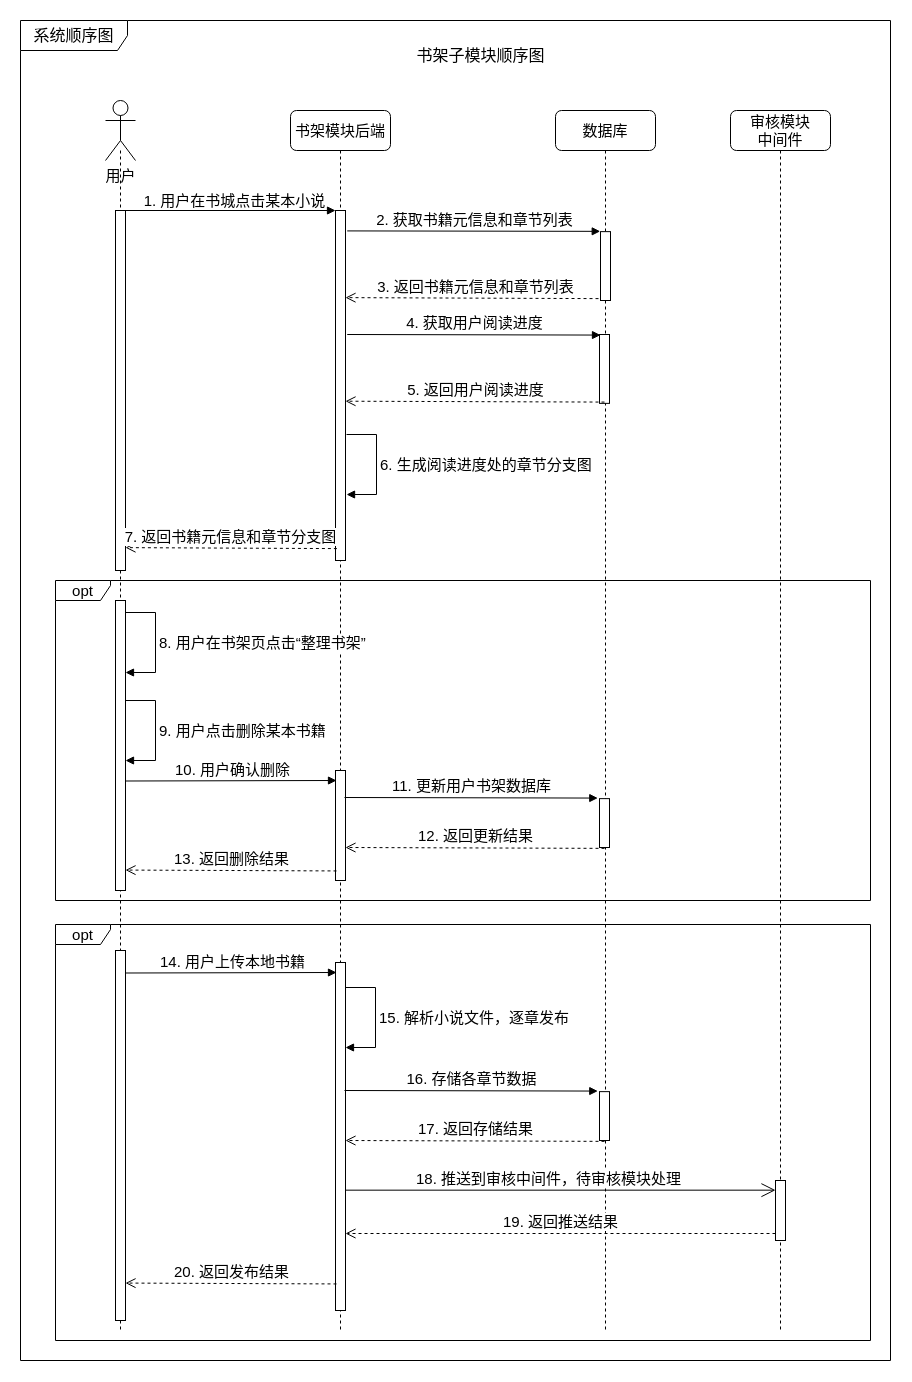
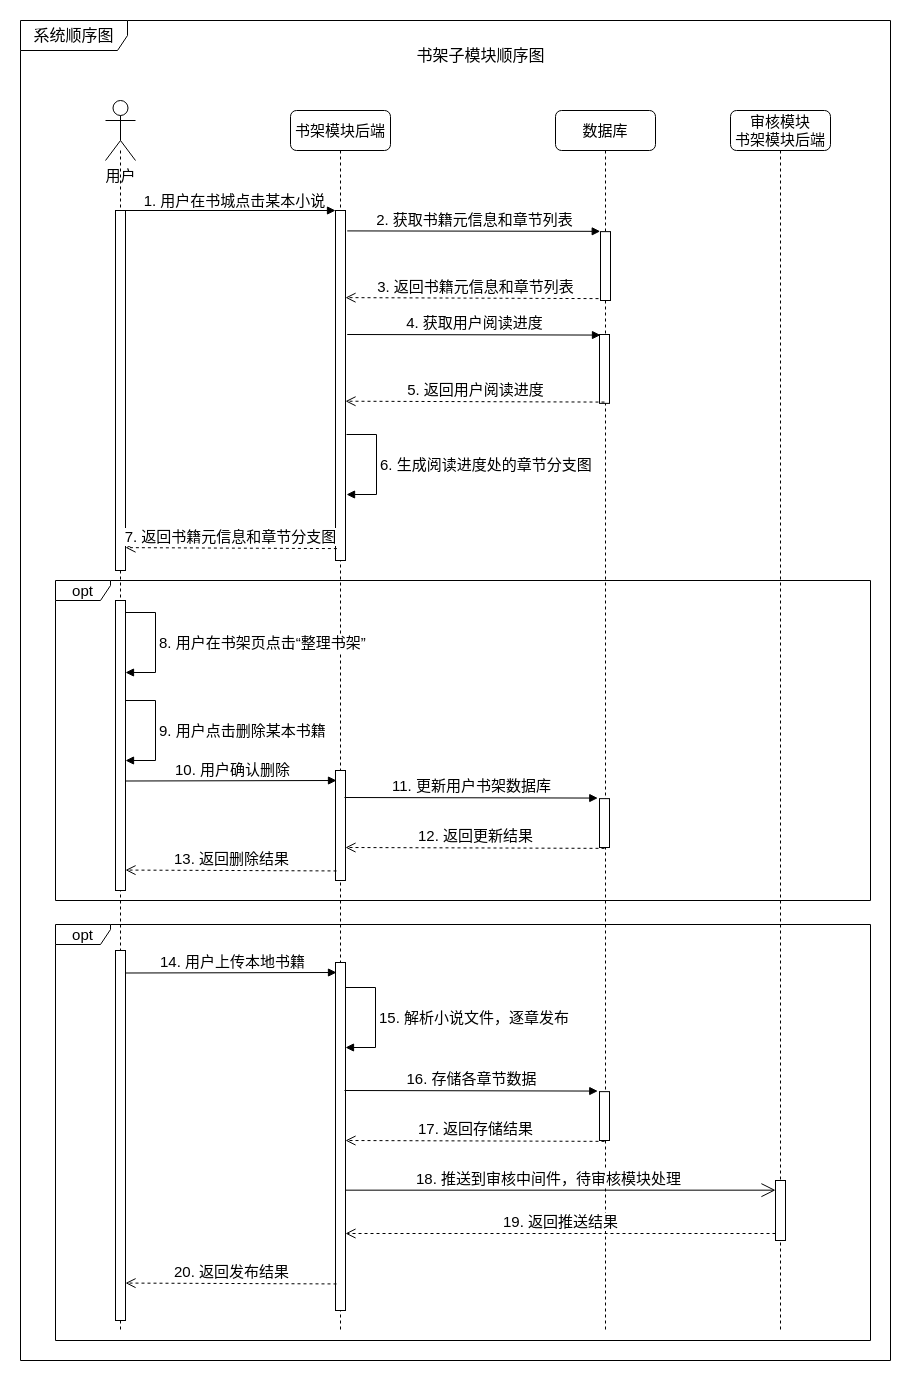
- <mxCell id="39" value="审核模块&lt;div&gt;中间件&lt;/div&gt;" style="shape=umlLifeline;perimeter=lifelinePerimeter;whiteSpace=wrap;html=1;container=1;collapsible=0;recursiveResize=0;outlineConnect=0;rounded=1;shadow=0;comic=0;labelBackgroundColor=none;strokeWidth=1;fontFamily=Verdana;fontSize=15;align=center;" vertex="1" parent="1"><mxGeometry x="730" y="110" width="100" height="1220" as="geometry" /></mxCell>
+ <mxCell id="39" value="审核模块&lt;div&gt;书架模块后端&lt;/div&gt;" style="shape=umlLifeline;perimeter=lifelinePerimeter;whiteSpace=wrap;html=1;container=1;collapsible=0;recursiveResize=0;outlineConnect=0;rounded=1;shadow=0;comic=0;labelBackgroundColor=none;strokeWidth=1;fontFamily=Verdana;fontSize=15;align=center;" vertex="1" parent="1"><mxGeometry x="730" y="110" width="100" height="1220" as="geometry" /></mxCell>
